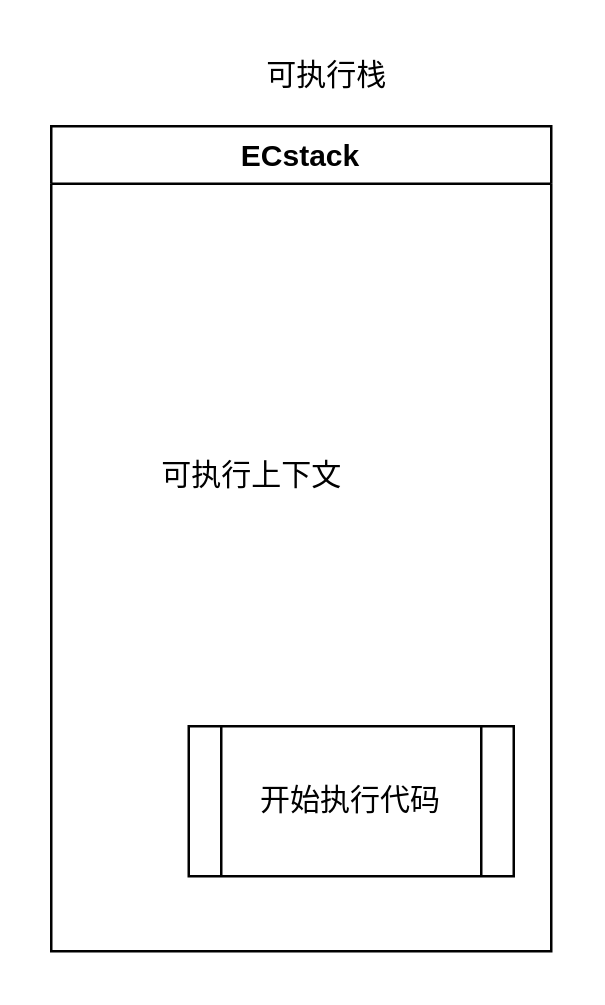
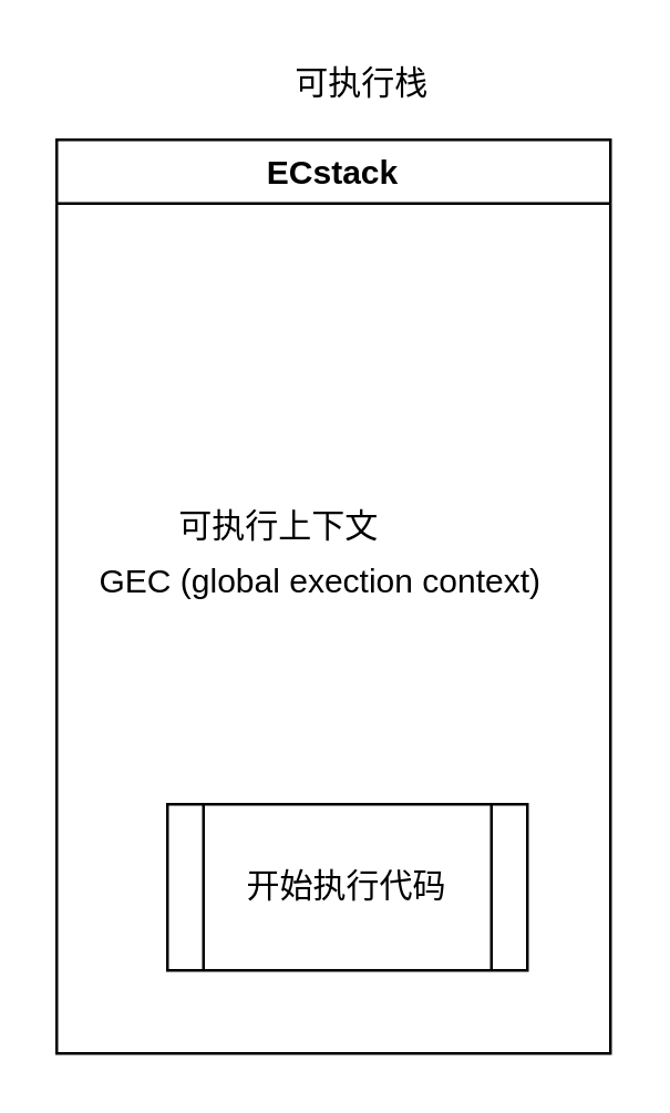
+ <mxCell id="4" value="GEC (global exection context)" style="text;html=1;align=center;verticalAlign=middle;resizable=0;points=[];autosize=1;strokeColor=none;fillColor=none;" vertex="1" parent="2"><mxGeometry x="10" y="150" width="170" height="20" as="geometry" /></mxCell>
- <mxCell id="3" value="开始执行代码&lt;br&gt;" style="shape=process;whiteSpace=wrap;html=1;backgroundOutline=1;" vertex="1" parent="2"><mxGeometry x="55" y="240" width="130" height="60" as="geometry" /></mxCell>
+ <mxCell id="3" value="开始执行代码&lt;br&gt;" style="shape=process;whiteSpace=wrap;html=1;backgroundOutline=1;" vertex="1" parent="2"><mxGeometry x="40" y="240" width="130" height="60" as="geometry" /></mxCell>
